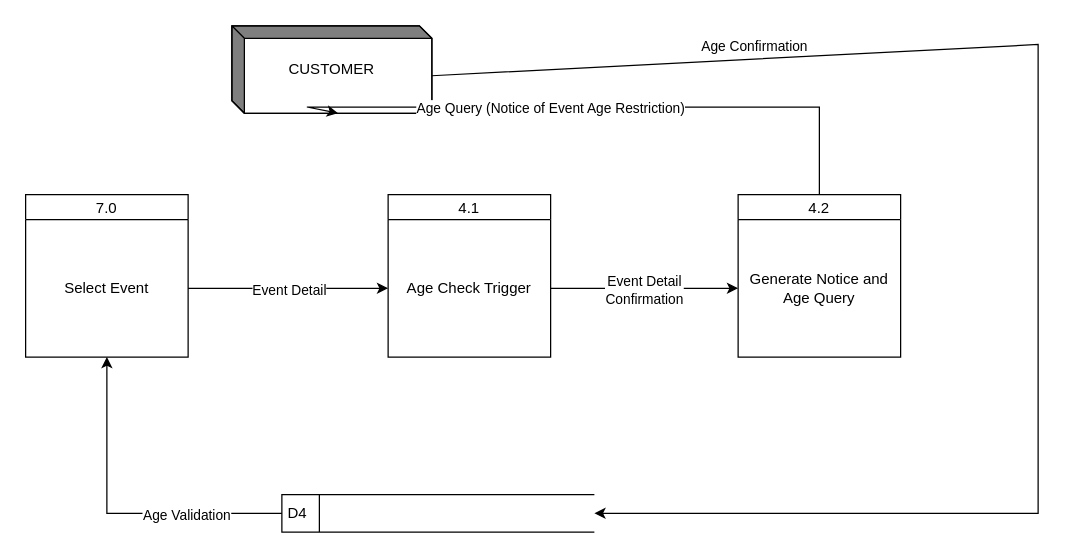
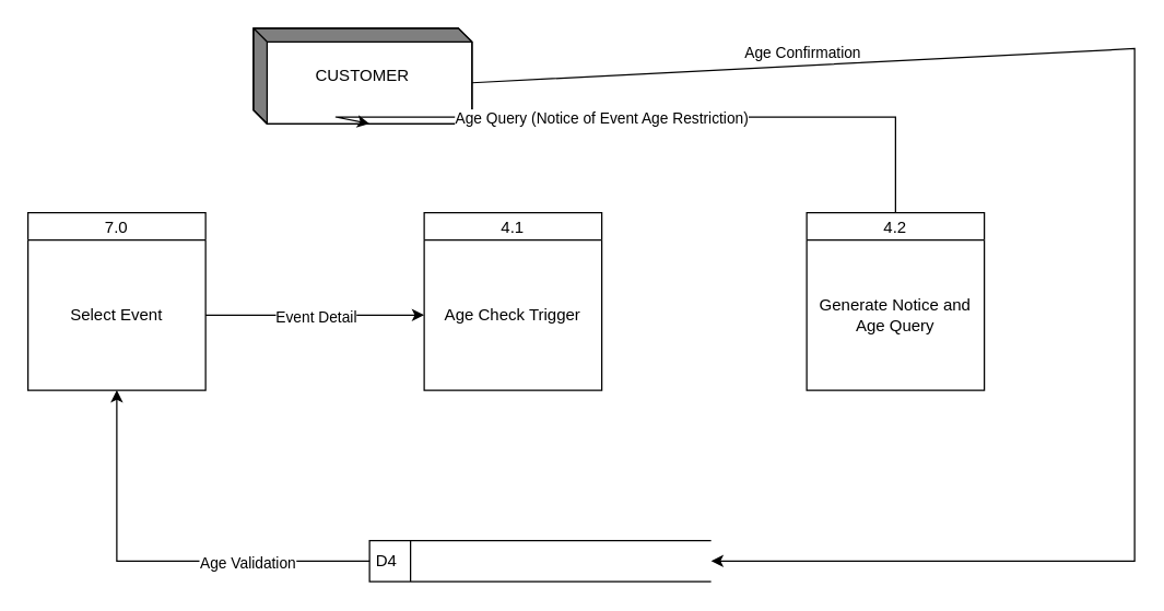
- <mxCell id="12" value="" style="endArrow=classic;html=1;rounded=0;exitX=1;exitY=0.5;exitDx=0;exitDy=0;entryX=0;entryY=0.5;entryDx=0;entryDy=0;" edge="1" parent="1" source="6" target="4"><mxGeometry width="50" height="50" relative="1" as="geometry"><mxPoint x="500" y="255" as="sourcePoint" /><mxPoint x="550" y="205" as="targetPoint" /></mxGeometry></mxCell>
- <mxCell id="13" value="Event Detail&lt;br&gt;Confirmation" style="edgeLabel;html=1;align=center;verticalAlign=middle;resizable=0;points=[];" vertex="1" connectable="0" parent="12"><mxGeometry x="-0.019" y="1" relative="1" as="geometry"><mxPoint y="2" as="offset" /></mxGeometry></mxCell>
- <mxCell id="9" value="D4" style="html=1;dashed=0;whiteSpace=wrap;shape=mxgraph.dfd.dataStoreID;align=left;spacingLeft=3;points=[[0,0],[0.5,0],[1,0],[0,0.5],[1,0.5],[0,1],[0.5,1],[1,1]];" parent="1" vertex="1"><mxGeometry x="225" y="395" width="250.0" height="30" as="geometry" /></mxCell>
+ <mxCell id="9" value="D4" style="html=1;dashed=0;whiteSpace=wrap;shape=mxgraph.dfd.dataStoreID;align=left;spacingLeft=3;points=[[0,0],[0.5,0],[1,0],[0,0.5],[1,0.5],[0,1],[0.5,1],[1,1]];" parent="1" vertex="1"><mxGeometry x="270" y="395" width="250.0" height="30" as="geometry" /></mxCell>
